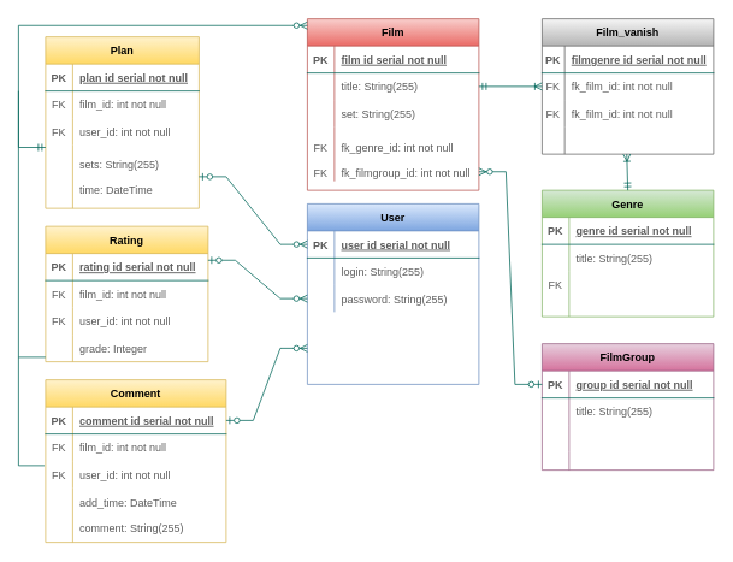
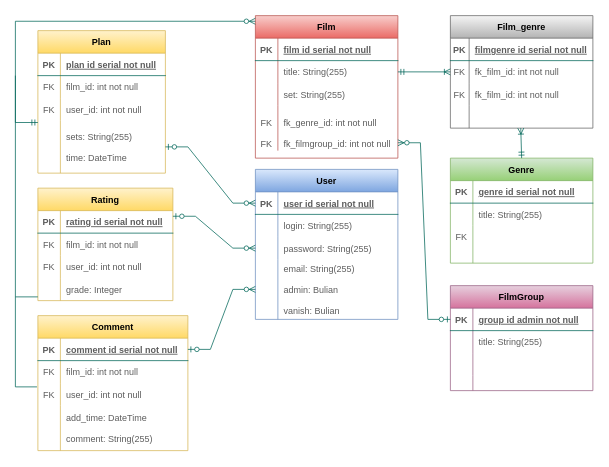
- <mxCell id="40" value="Film_vanish" style="shape=table;startSize=30;container=1;collapsible=1;childLayout=tableLayout;fixedRows=1;rowLines=0;fontStyle=1;align=center;resizeLast=1;fillColor=#f5f5f5;strokeColor=#666666;gradientColor=#b3b3b3;" parent="1" vertex="1"><mxGeometry x="600" y="20" width="190" height="150" as="geometry" /></mxCell>
+ <mxCell id="40" value="Film_genre" style="shape=table;startSize=30;container=1;collapsible=1;childLayout=tableLayout;fixedRows=1;rowLines=0;fontStyle=1;align=center;resizeLast=1;fillColor=#f5f5f5;strokeColor=#666666;gradientColor=#b3b3b3;" parent="1" vertex="1"><mxGeometry x="600" y="20" width="190" height="150" as="geometry" /></mxCell>
+ <mxCell id="14" value="email: String(255)&#10;&#10;admin: Bulian&#10;&#10;vanish: Bulian" style="shape=partialRectangle;connectable=0;fillColor=none;top=0;left=0;bottom=0;right=0;align=left;spacingLeft=6;overflow=hidden;strokeColor=#006658;fontColor=#5C5C5C;" parent="12" vertex="1"><mxGeometry x="30" width="160" height="80" as="geometry"><mxRectangle width="160" height="80" as="alternateBounds" /></mxGeometry></mxCell>
- <mxCell id="103" value="group id serial not null" style="shape=partialRectangle;connectable=0;fillColor=none;top=0;left=0;bottom=0;right=0;align=left;spacingLeft=6;fontStyle=5;overflow=hidden;strokeColor=#006658;fontColor=#5C5C5C;" vertex="1" parent="101"><mxGeometry x="30" width="160" height="30" as="geometry"><mxRectangle width="160" height="30" as="alternateBounds" /></mxGeometry></mxCell>
+ <mxCell id="103" value="group id admin not null" style="shape=partialRectangle;connectable=0;fillColor=none;top=0;left=0;bottom=0;right=0;align=left;spacingLeft=6;fontStyle=5;overflow=hidden;strokeColor=#006658;fontColor=#5C5C5C;" vertex="1" parent="101"><mxGeometry x="30" width="160" height="30" as="geometry"><mxRectangle width="160" height="30" as="alternateBounds" /></mxGeometry></mxCell>
